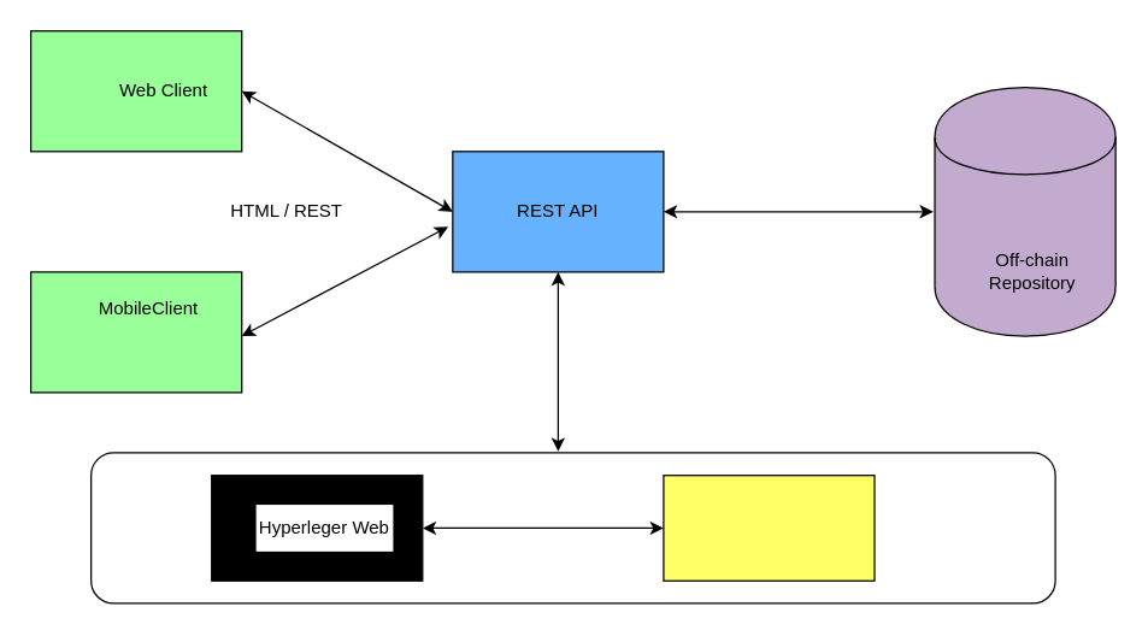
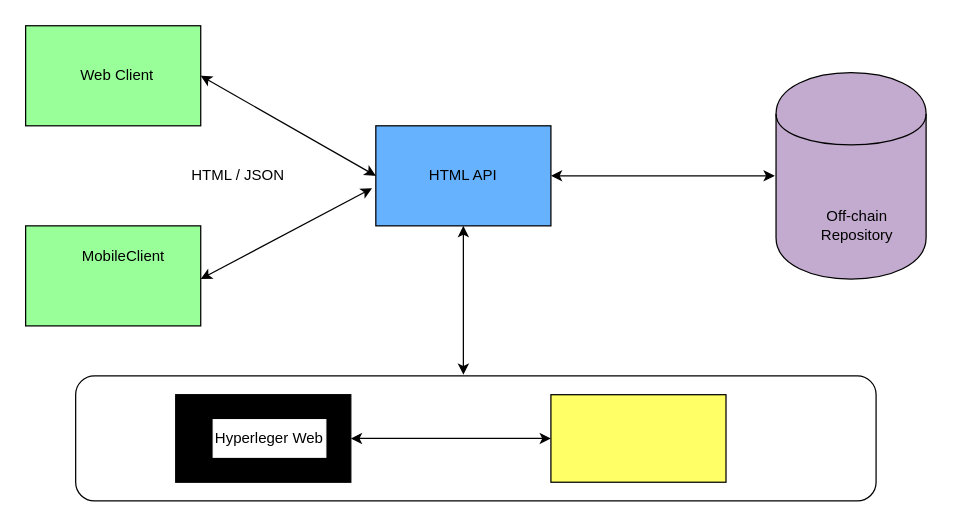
- <mxCell id="6" value="Web Client&amp;nbsp;" style="text;html=1;strokeColor=none;fillColor=none;align=center;verticalAlign=middle;whiteSpace=wrap;rounded=0;" vertex="1" parent="1"><mxGeometry x="65" y="50" width="90" height="20" as="geometry" /></mxCell>
+ <mxCell id="6" value="Web Client&amp;nbsp;" style="text;html=1;strokeColor=none;fillColor=none;align=center;verticalAlign=middle;whiteSpace=wrap;rounded=0;" vertex="1" parent="1"><mxGeometry x="50" y="50" width="90" height="20" as="geometry" /></mxCell>
- <mxCell id="17" value="HTML / REST" style="text;html=1;strokeColor=none;fillColor=none;align=center;verticalAlign=middle;whiteSpace=wrap;rounded=0;" vertex="1" parent="1"><mxGeometry x="150" y="130" width="80" height="20" as="geometry" /></mxCell>
+ <mxCell id="17" value="HTML / JSON" style="text;html=1;strokeColor=none;fillColor=none;align=center;verticalAlign=middle;whiteSpace=wrap;rounded=0;" vertex="1" parent="1"><mxGeometry x="150" y="130" width="80" height="20" as="geometry" /></mxCell>
- <mxCell id="8" value="REST API" style="text;html=1;strokeColor=none;fillColor=none;align=center;verticalAlign=middle;whiteSpace=wrap;rounded=0;" vertex="1" parent="1"><mxGeometry x="325" y="130" width="90" height="20" as="geometry" /></mxCell>
+ <mxCell id="8" value="HTML API" style="text;html=1;strokeColor=none;fillColor=none;align=center;verticalAlign=middle;whiteSpace=wrap;rounded=0;" vertex="1" parent="1"><mxGeometry x="325" y="130" width="90" height="20" as="geometry" /></mxCell>
